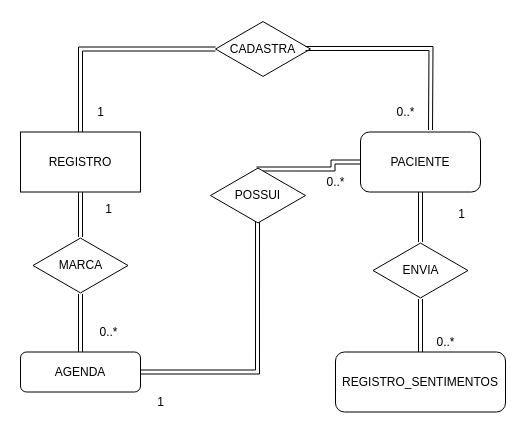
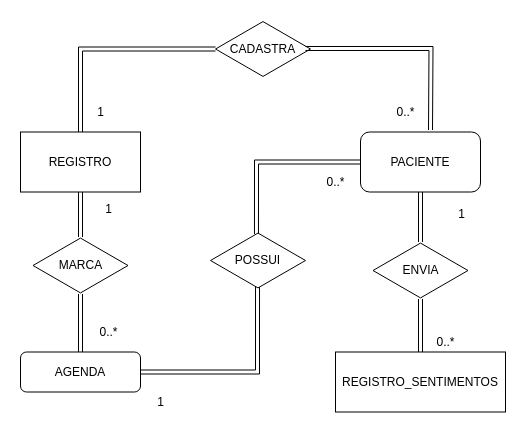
- <mxCell id="18" value="POSSUI" style="html=1;whiteSpace=wrap;aspect=fixed;shape=isoRectangle;" vertex="1" parent="1"><mxGeometry x="210" y="166.5" width="95" height="57" as="geometry" /></mxCell>
+ <mxCell id="18" value="POSSUI" style="html=1;whiteSpace=wrap;aspect=fixed;shape=isoRectangle;" vertex="1" parent="1"><mxGeometry x="210" y="231.5" width="95" height="57" as="geometry" /></mxCell>
- <mxCell id="2" value="REGISTRO_SENTIMENTOS" style="rounded=1;whiteSpace=wrap;html=1;" vertex="1" parent="1"><mxGeometry x="335" y="351.5" width="170" height="60" as="geometry" /></mxCell>
+ <mxCell id="2" value="REGISTRO_SENTIMENTOS" style="whiteSpace=wrap;html=1;rounded=0;" vertex="1" parent="1"><mxGeometry x="335" y="351.5" width="170" height="60" as="geometry" /></mxCell>
